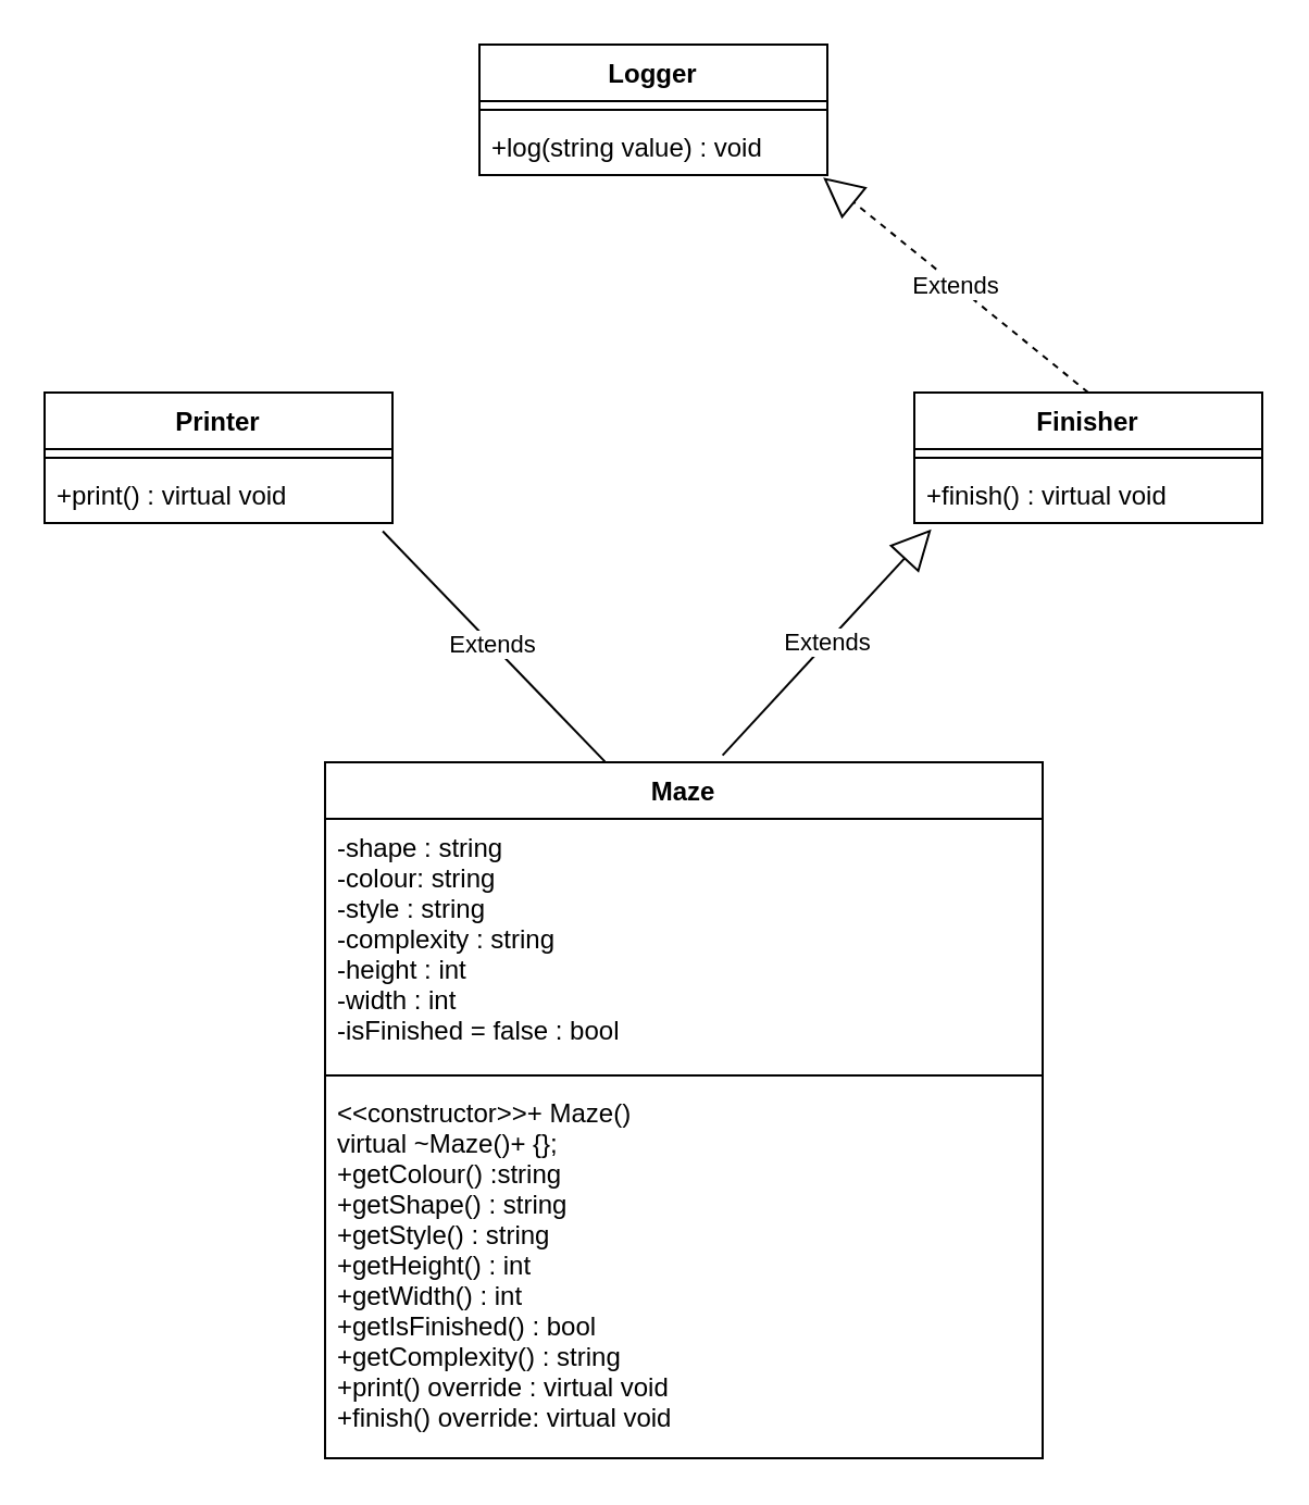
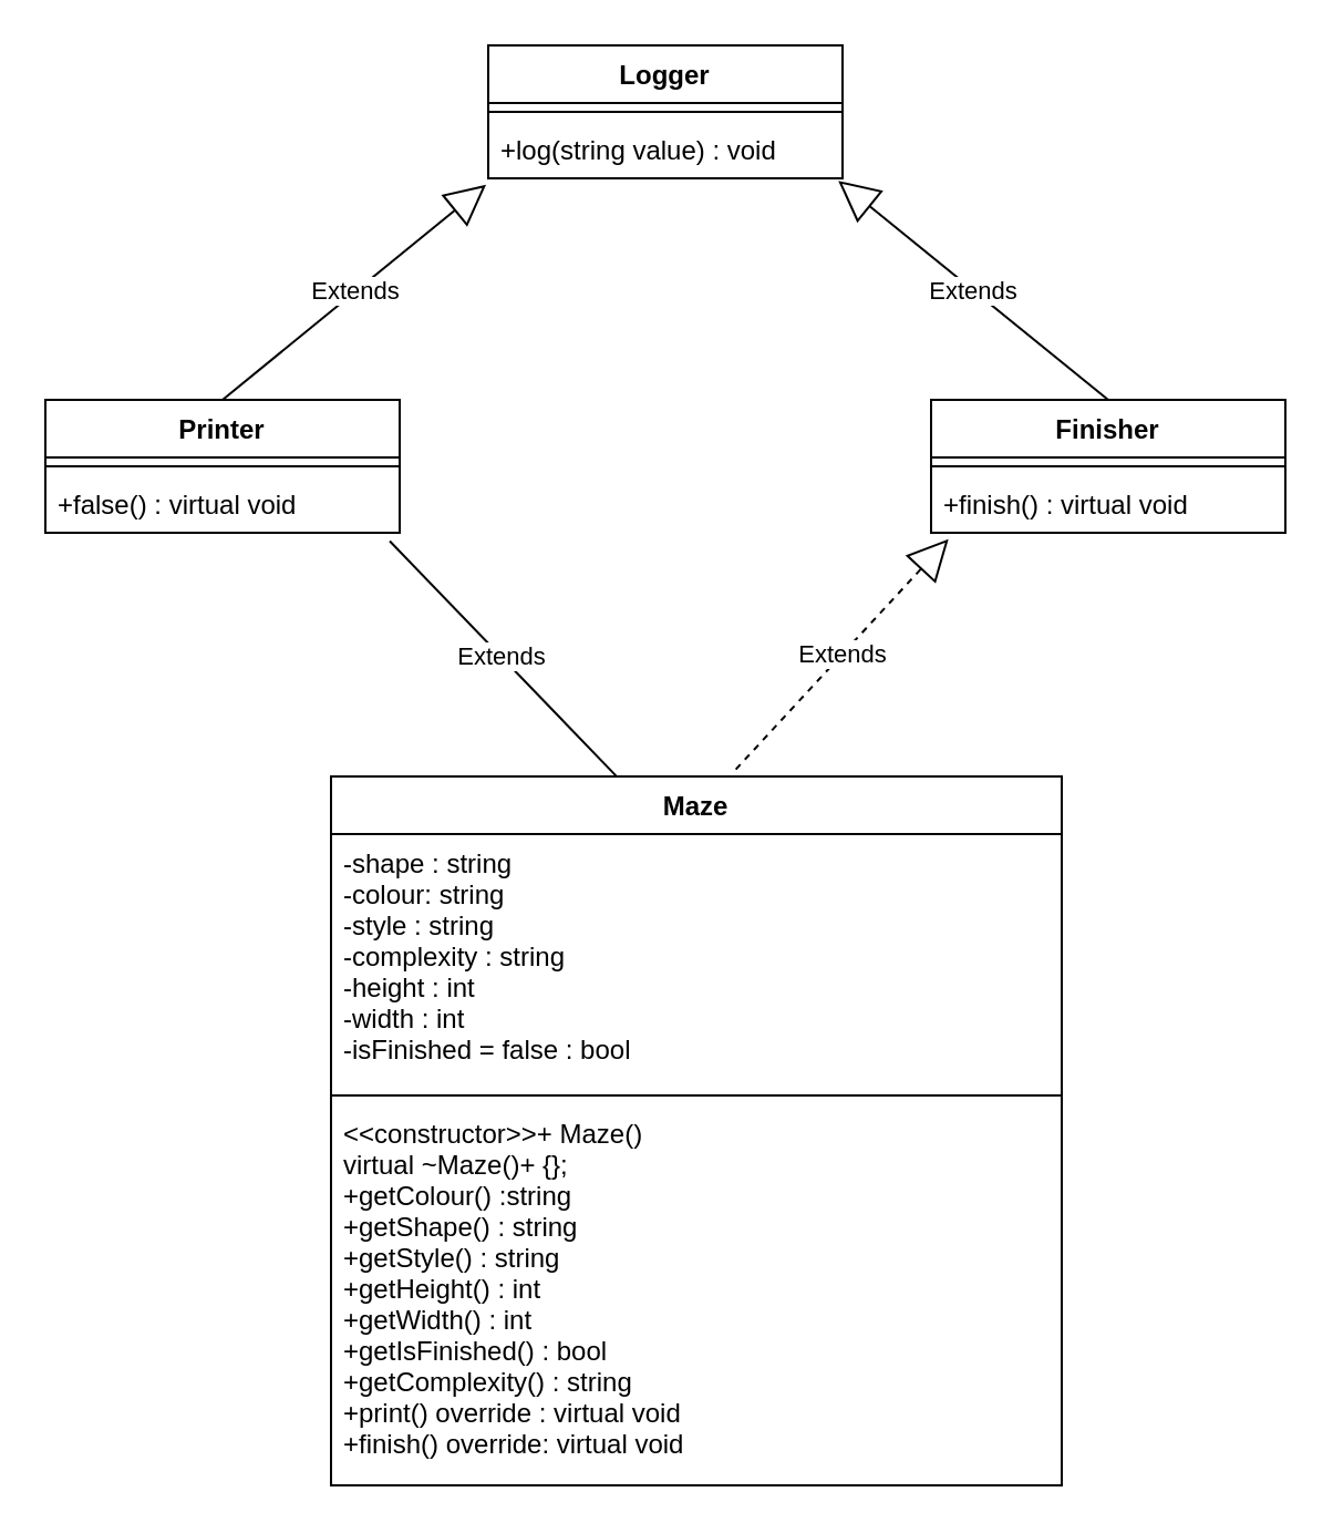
+ <mxCell id="15" value="Extends" style="endArrow=block;endSize=16;endFill=0;html=1;rounded=0;entryX=-0.006;entryY=1.111;entryDx=0;entryDy=0;entryPerimeter=0;exitX=0.5;exitY=0;exitDx=0;exitDy=0;" edge="1" parent="1" source="5" target="4"><mxGeometry width="160" relative="1" as="geometry"><mxPoint x="100" y="140" as="sourcePoint" /><mxPoint x="260" y="140" as="targetPoint" /></mxGeometry></mxCell>
- <mxCell id="16" value="Extends" style="endArrow=block;endSize=16;endFill=0;html=1;rounded=0;entryX=0.988;entryY=1.043;entryDx=0;entryDy=0;entryPerimeter=0;exitX=0.5;exitY=0;exitDx=0;exitDy=0;dashed=1;" edge="1" parent="1" source="8" target="4"><mxGeometry width="160" relative="1" as="geometry"><mxPoint x="470" y="130" as="sourcePoint" /><mxPoint x="630" y="130" as="targetPoint" /></mxGeometry></mxCell>
+ <mxCell id="16" value="Extends" style="endArrow=block;endSize=16;endFill=0;html=1;rounded=0;entryX=0.988;entryY=1.043;entryDx=0;entryDy=0;entryPerimeter=0;exitX=0.5;exitY=0;exitDx=0;exitDy=0;" edge="1" parent="1" source="8" target="4"><mxGeometry width="160" relative="1" as="geometry"><mxPoint x="470" y="130" as="sourcePoint" /><mxPoint x="630" y="130" as="targetPoint" /></mxGeometry></mxCell>
- <mxCell id="7" value="+print() : virtual void " style="text;strokeColor=none;fillColor=none;align=left;verticalAlign=top;spacingLeft=4;spacingRight=4;overflow=hidden;rotatable=0;points=[[0,0.5],[1,0.5]];portConstraint=eastwest;" vertex="1" parent="5"><mxGeometry y="34" width="160" height="26" as="geometry" /></mxCell>
+ <mxCell id="7" value="+false() : virtual void " style="text;strokeColor=none;fillColor=none;align=left;verticalAlign=top;spacingLeft=4;spacingRight=4;overflow=hidden;rotatable=0;points=[[0,0.5],[1,0.5]];portConstraint=eastwest;" vertex="1" parent="5"><mxGeometry y="34" width="160" height="26" as="geometry" /></mxCell>
- <mxCell id="18" value="Extends" style="endArrow=block;endSize=16;endFill=0;html=1;rounded=0;entryX=0.049;entryY=1.111;entryDx=0;entryDy=0;entryPerimeter=0;exitX=0.554;exitY=-0.01;exitDx=0;exitDy=0;exitPerimeter=0;" edge="1" parent="1" source="11" target="10"><mxGeometry width="160" relative="1" as="geometry"><mxPoint x="340" y="340" as="sourcePoint" /><mxPoint x="470" y="310" as="targetPoint" /></mxGeometry></mxCell>
+ <mxCell id="18" value="Extends" style="endArrow=block;endSize=16;endFill=0;html=1;rounded=0;entryX=0.049;entryY=1.111;entryDx=0;entryDy=0;entryPerimeter=0;exitX=0.554;exitY=-0.01;exitDx=0;exitDy=0;exitPerimeter=0;dashed=1;" edge="1" parent="1" source="11" target="10"><mxGeometry width="160" relative="1" as="geometry"><mxPoint x="340" y="340" as="sourcePoint" /><mxPoint x="470" y="310" as="targetPoint" /></mxGeometry></mxCell>
